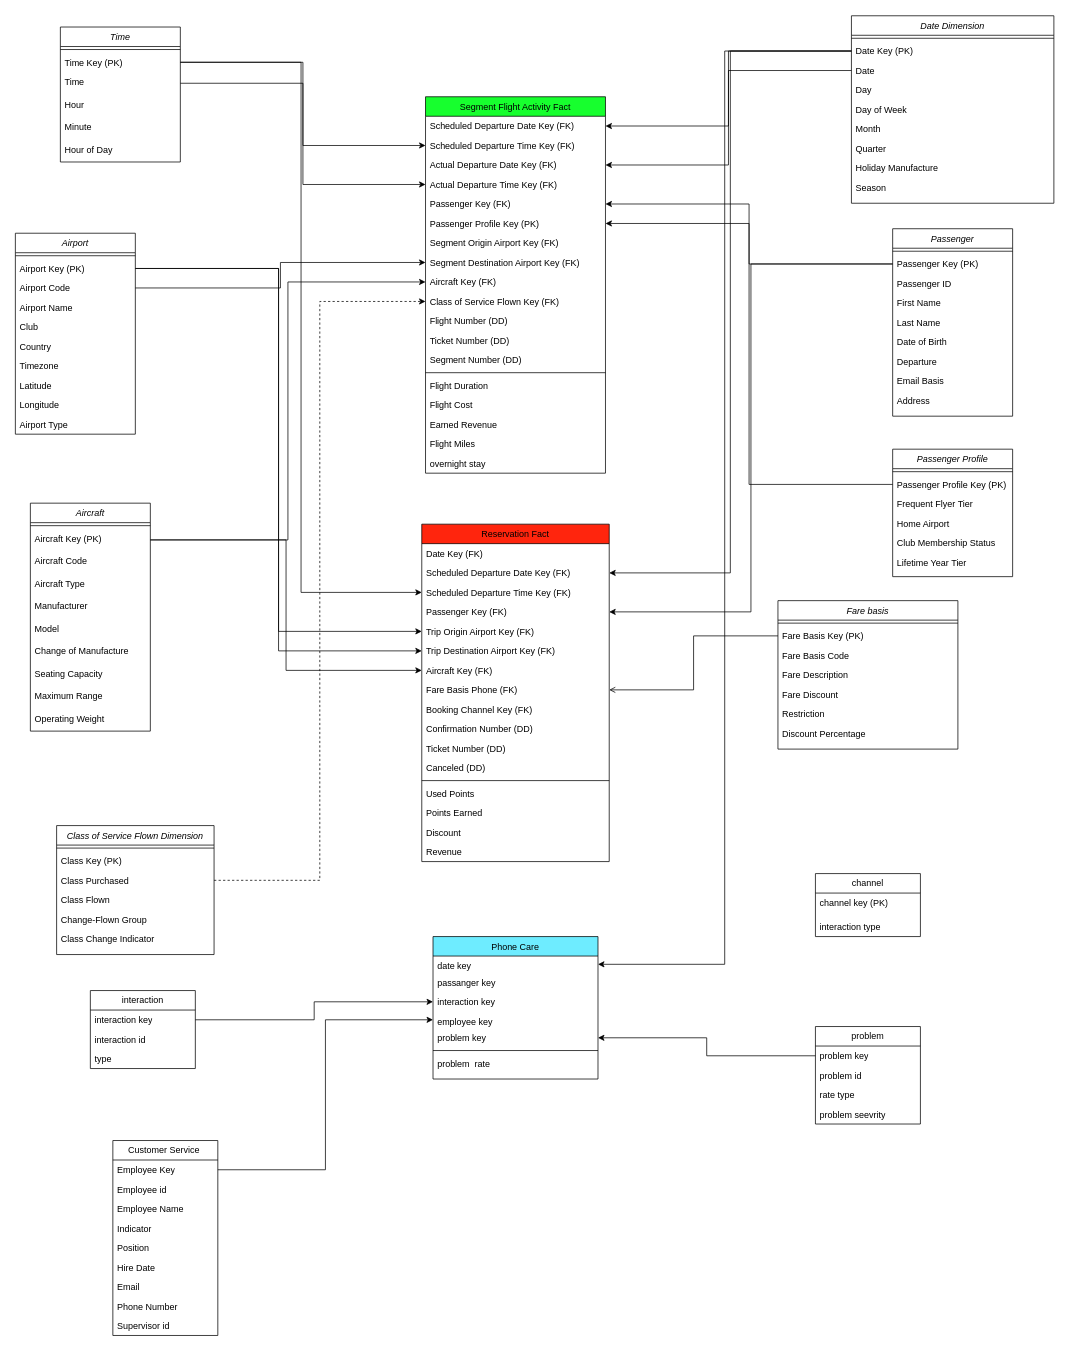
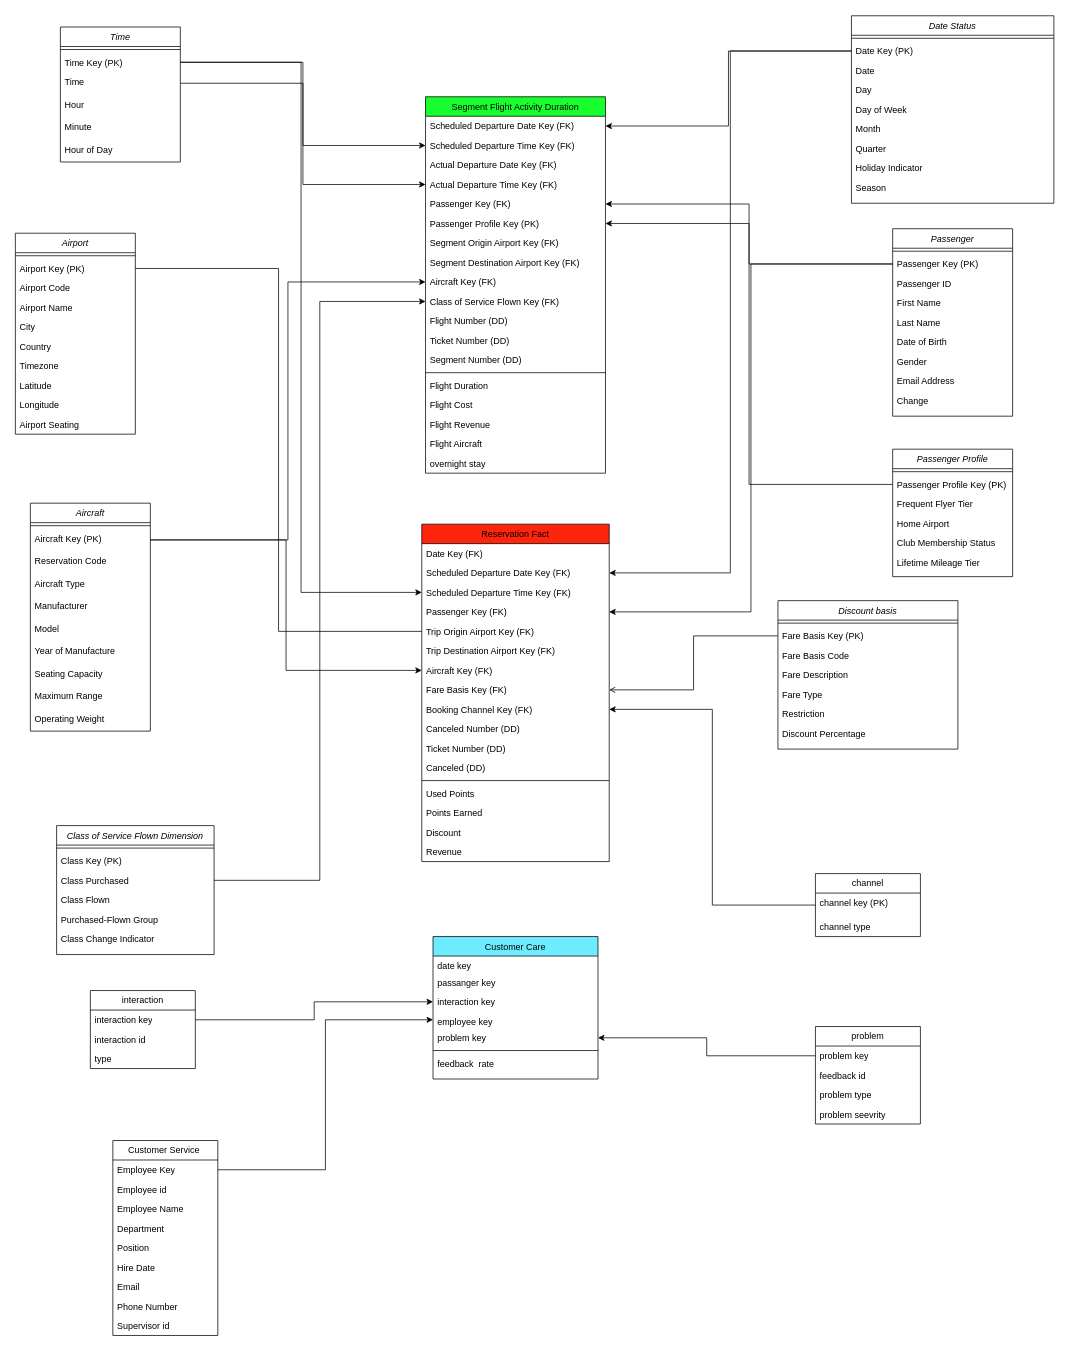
- <mxCell id="59" value="Date Dimension" style="swimlane;fontStyle=2;align=center;verticalAlign=top;childLayout=stackLayout;horizontal=1;startSize=26;horizontalStack=0;resizeParent=1;resizeLast=0;collapsible=1;marginBottom=0;rounded=0;shadow=0;strokeWidth=1;" parent="1" vertex="1"><mxGeometry x="1135" y="20" width="270" height="250" as="geometry"><mxRectangle x="230" y="140" width="160" height="26" as="alternateBounds" /></mxGeometry></mxCell>
+ <mxCell id="59" value="Date Status" style="swimlane;fontStyle=2;align=center;verticalAlign=top;childLayout=stackLayout;horizontal=1;startSize=26;horizontalStack=0;resizeParent=1;resizeLast=0;collapsible=1;marginBottom=0;rounded=0;shadow=0;strokeWidth=1;" parent="1" vertex="1"><mxGeometry x="1135" y="20" width="270" height="250" as="geometry"><mxRectangle x="230" y="140" width="160" height="26" as="alternateBounds" /></mxGeometry></mxCell>
- <mxCell id="89" style="edgeStyle=orthogonalEdgeStyle;rounded=0;orthogonalLoop=1;jettySize=auto;html=1;exitX=0;exitY=0.5;exitDx=0;exitDy=0;entryX=1;entryY=0.5;entryDx=0;entryDy=0;" parent="1" source="62" target="5" edge="1"><mxGeometry relative="1" as="geometry" /></mxCell>
- <mxCell id="2" value="Segment Flight Activity Fact" style="swimlane;fontStyle=0;align=center;verticalAlign=top;childLayout=stackLayout;horizontal=1;startSize=26;horizontalStack=0;resizeParent=1;resizeLast=0;collapsible=1;marginBottom=0;rounded=0;shadow=0;strokeWidth=1;fillColor=#17FF2E;" parent="1" vertex="1"><mxGeometry x="567" y="128" width="240" height="502" as="geometry"><mxRectangle x="550" y="140" width="160" height="26" as="alternateBounds" /></mxGeometry></mxCell>
+ <mxCell id="2" value="Segment Flight Activity Duration" style="swimlane;fontStyle=0;align=center;verticalAlign=top;childLayout=stackLayout;horizontal=1;startSize=26;horizontalStack=0;resizeParent=1;resizeLast=0;collapsible=1;marginBottom=0;rounded=0;shadow=0;strokeWidth=1;fillColor=#17FF2E;" parent="1" vertex="1"><mxGeometry x="567" y="128" width="240" height="502" as="geometry"><mxRectangle x="550" y="140" width="160" height="26" as="alternateBounds" /></mxGeometry></mxCell>
- <mxCell id="67" value="Holiday Manufacture&#10;" style="text;align=left;verticalAlign=top;spacingLeft=4;spacingRight=4;overflow=hidden;rotatable=0;points=[[0,0.5],[1,0.5]];portConstraint=eastwest;rounded=0;shadow=0;html=0;" parent="59" vertex="1"><mxGeometry y="190" width="270" height="26" as="geometry" /></mxCell>
+ <mxCell id="67" value="Holiday Indicator&#10;" style="text;align=left;verticalAlign=top;spacingLeft=4;spacingRight=4;overflow=hidden;rotatable=0;points=[[0,0.5],[1,0.5]];portConstraint=eastwest;rounded=0;shadow=0;html=0;" parent="59" vertex="1"><mxGeometry y="190" width="270" height="26" as="geometry" /></mxCell>
- <mxCell id="91" style="edgeStyle=orthogonalEdgeStyle;rounded=0;orthogonalLoop=1;jettySize=auto;html=1;exitX=1;exitY=0.5;exitDx=0;exitDy=0;entryX=0;entryY=0.5;entryDx=0;entryDy=0;" parent="1" source="32" target="10" edge="1"><mxGeometry relative="1" as="geometry" /></mxCell>
- <mxCell id="34" value="Club&#10;" style="text;align=left;verticalAlign=top;spacingLeft=4;spacingRight=4;overflow=hidden;rotatable=0;points=[[0,0.5],[1,0.5]];portConstraint=eastwest;rounded=0;shadow=0;html=0;" parent="29" vertex="1"><mxGeometry y="112" width="160" height="26" as="geometry" /></mxCell>
+ <mxCell id="34" value="City&#10;" style="text;align=left;verticalAlign=top;spacingLeft=4;spacingRight=4;overflow=hidden;rotatable=0;points=[[0,0.5],[1,0.5]];portConstraint=eastwest;rounded=0;shadow=0;html=0;" parent="29" vertex="1"><mxGeometry y="112" width="160" height="26" as="geometry" /></mxCell>
- <mxCell id="76" value="Departure&#10;" style="text;align=left;verticalAlign=top;spacingLeft=4;spacingRight=4;overflow=hidden;rotatable=0;points=[[0,0.5],[1,0.5]];portConstraint=eastwest;rounded=0;shadow=0;html=0;" parent="69" vertex="1"><mxGeometry y="164" width="160" height="26" as="geometry" /></mxCell>
+ <mxCell id="76" value="Gender&#10;" style="text;align=left;verticalAlign=top;spacingLeft=4;spacingRight=4;overflow=hidden;rotatable=0;points=[[0,0.5],[1,0.5]];portConstraint=eastwest;rounded=0;shadow=0;html=0;" parent="69" vertex="1"><mxGeometry y="164" width="160" height="26" as="geometry" /></mxCell>
- <mxCell id="77" value="Email Basis&#10;" style="text;align=left;verticalAlign=top;spacingLeft=4;spacingRight=4;overflow=hidden;rotatable=0;points=[[0,0.5],[1,0.5]];portConstraint=eastwest;rounded=0;shadow=0;html=0;" parent="69" vertex="1"><mxGeometry y="190" width="160" height="26" as="geometry" /></mxCell>
+ <mxCell id="77" value="Email Address&#10;" style="text;align=left;verticalAlign=top;spacingLeft=4;spacingRight=4;overflow=hidden;rotatable=0;points=[[0,0.5],[1,0.5]];portConstraint=eastwest;rounded=0;shadow=0;html=0;" parent="69" vertex="1"><mxGeometry y="190" width="160" height="26" as="geometry" /></mxCell>
- <mxCell id="78" value="Address&#10;" style="text;align=left;verticalAlign=top;spacingLeft=4;spacingRight=4;overflow=hidden;rotatable=0;points=[[0,0.5],[1,0.5]];portConstraint=eastwest;rounded=0;shadow=0;html=0;" parent="69" vertex="1"><mxGeometry y="216" width="160" height="26" as="geometry" /></mxCell>
+ <mxCell id="78" value="Change&#10;" style="text;align=left;verticalAlign=top;spacingLeft=4;spacingRight=4;overflow=hidden;rotatable=0;points=[[0,0.5],[1,0.5]];portConstraint=eastwest;rounded=0;shadow=0;html=0;" parent="69" vertex="1"><mxGeometry y="216" width="160" height="26" as="geometry" /></mxCell>
- <mxCell id="39" value="Airport Type&#10;" style="text;align=left;verticalAlign=top;spacingLeft=4;spacingRight=4;overflow=hidden;rotatable=0;points=[[0,0.5],[1,0.5]];portConstraint=eastwest;rounded=0;shadow=0;html=0;" parent="29" vertex="1"><mxGeometry y="242" width="160" height="26" as="geometry" /></mxCell>
+ <mxCell id="39" value="Airport Seating&#10;" style="text;align=left;verticalAlign=top;spacingLeft=4;spacingRight=4;overflow=hidden;rotatable=0;points=[[0,0.5],[1,0.5]];portConstraint=eastwest;rounded=0;shadow=0;html=0;" parent="29" vertex="1"><mxGeometry y="242" width="160" height="26" as="geometry" /></mxCell>
- <mxCell id="19" value="Earned Revenue&#10;" style="text;align=left;verticalAlign=top;spacingLeft=4;spacingRight=4;overflow=hidden;rotatable=0;points=[[0,0.5],[1,0.5]];portConstraint=eastwest;rounded=0;shadow=0;html=0;" parent="2" vertex="1"><mxGeometry y="424" width="240" height="26" as="geometry" /></mxCell>
+ <mxCell id="19" value="Flight Revenue&#10;" style="text;align=left;verticalAlign=top;spacingLeft=4;spacingRight=4;overflow=hidden;rotatable=0;points=[[0,0.5],[1,0.5]];portConstraint=eastwest;rounded=0;shadow=0;html=0;" parent="2" vertex="1"><mxGeometry y="424" width="240" height="26" as="geometry" /></mxCell>
- <mxCell id="20" value="Flight Miles&#10;" style="text;align=left;verticalAlign=top;spacingLeft=4;spacingRight=4;overflow=hidden;rotatable=0;points=[[0,0.5],[1,0.5]];portConstraint=eastwest;rounded=0;shadow=0;html=0;" parent="2" vertex="1"><mxGeometry y="450" width="240" height="26" as="geometry" /></mxCell>
+ <mxCell id="20" value="Flight Aircraft&#10;" style="text;align=left;verticalAlign=top;spacingLeft=4;spacingRight=4;overflow=hidden;rotatable=0;points=[[0,0.5],[1,0.5]];portConstraint=eastwest;rounded=0;shadow=0;html=0;" parent="2" vertex="1"><mxGeometry y="450" width="240" height="26" as="geometry" /></mxCell>
- <mxCell id="43" value="Aircraft Code&#10;" style="text;align=left;verticalAlign=top;spacingLeft=4;spacingRight=4;overflow=hidden;rotatable=0;points=[[0,0.5],[1,0.5]];portConstraint=eastwest;rounded=0;shadow=0;html=0;" parent="40" vertex="1"><mxGeometry y="64" width="160" height="30" as="geometry" /></mxCell>
+ <mxCell id="43" value="Reservation Code&#10;" style="text;align=left;verticalAlign=top;spacingLeft=4;spacingRight=4;overflow=hidden;rotatable=0;points=[[0,0.5],[1,0.5]];portConstraint=eastwest;rounded=0;shadow=0;html=0;" parent="40" vertex="1"><mxGeometry y="64" width="160" height="30" as="geometry" /></mxCell>
- <mxCell id="100" value="Lifetime Year Tier" style="text;align=left;verticalAlign=top;spacingLeft=4;spacingRight=4;overflow=hidden;rotatable=0;points=[[0,0.5],[1,0.5]];portConstraint=eastwest;rounded=0;shadow=0;html=0;" parent="94" vertex="1"><mxGeometry y="138" width="160" height="26" as="geometry" /></mxCell>
+ <mxCell id="100" value="Lifetime Mileage Tier" style="text;align=left;verticalAlign=top;spacingLeft=4;spacingRight=4;overflow=hidden;rotatable=0;points=[[0,0.5],[1,0.5]];portConstraint=eastwest;rounded=0;shadow=0;html=0;" parent="94" vertex="1"><mxGeometry y="138" width="160" height="26" as="geometry" /></mxCell>
- <mxCell id="150" style="edgeStyle=orthogonalEdgeStyle;rounded=0;orthogonalLoop=1;jettySize=auto;html=1;exitX=0;exitY=0.5;exitDx=0;exitDy=0;" parent="1" source="61" target="155" edge="1"><mxGeometry relative="1" as="geometry" /></mxCell>
- <mxCell id="93" style="edgeStyle=orthogonalEdgeStyle;rounded=0;orthogonalLoop=1;jettySize=auto;html=1;exitX=1;exitY=0.5;exitDx=0;exitDy=0;entryX=0;entryY=0.5;entryDx=0;entryDy=0;dashed=1;" parent="1" source="82" target="12" edge="1"><mxGeometry relative="1" as="geometry" /></mxCell>
+ <mxCell id="93" style="edgeStyle=orthogonalEdgeStyle;rounded=0;orthogonalLoop=1;jettySize=auto;html=1;exitX=1;exitY=0.5;exitDx=0;exitDy=0;entryX=0;entryY=0.5;entryDx=0;entryDy=0;" parent="1" source="82" target="12" edge="1"><mxGeometry relative="1" as="geometry" /></mxCell>
- <mxCell id="51" value="Fare basis" style="swimlane;fontStyle=2;align=center;verticalAlign=top;childLayout=stackLayout;horizontal=1;startSize=26;horizontalStack=0;resizeParent=1;resizeLast=0;collapsible=1;marginBottom=0;rounded=0;shadow=0;strokeWidth=1;" parent="1" vertex="1"><mxGeometry x="1037" y="800" width="240" height="198" as="geometry"><mxRectangle x="230" y="140" width="160" height="26" as="alternateBounds" /></mxGeometry></mxCell>
+ <mxCell id="51" value="Discount basis" style="swimlane;fontStyle=2;align=center;verticalAlign=top;childLayout=stackLayout;horizontal=1;startSize=26;horizontalStack=0;resizeParent=1;resizeLast=0;collapsible=1;marginBottom=0;rounded=0;shadow=0;strokeWidth=1;" parent="1" vertex="1"><mxGeometry x="1037" y="800" width="240" height="198" as="geometry"><mxRectangle x="230" y="140" width="160" height="26" as="alternateBounds" /></mxGeometry></mxCell>
- <mxCell id="126" style="edgeStyle=orthogonalEdgeStyle;rounded=0;orthogonalLoop=1;jettySize=auto;html=1;exitX=1;exitY=0.5;exitDx=0;exitDy=0;entryX=0;entryY=0.5;entryDx=0;entryDy=0;" parent="1" source="31" target="107" edge="1"><mxGeometry relative="1" as="geometry" /></mxCell>
+ <mxCell id="126" style="edgeStyle=orthogonalEdgeStyle;rounded=0;orthogonalLoop=1;jettySize=auto;html=1;exitX=1;exitY=0.5;exitDx=0;exitDy=0;entryX=0;entryY=0.5;entryDx=0;entryDy=0;endArrow=none;" parent="1" source="31" target="107" edge="1"><mxGeometry relative="1" as="geometry" /></mxCell>
- <mxCell id="127" style="edgeStyle=orthogonalEdgeStyle;rounded=0;orthogonalLoop=1;jettySize=auto;html=1;exitX=1;exitY=0.5;exitDx=0;exitDy=0;entryX=0;entryY=0.5;entryDx=0;entryDy=0;" parent="1" source="31" target="108" edge="1"><mxGeometry relative="1" as="geometry" /></mxCell>
- <mxCell id="47" value="Change of Manufacture&#10;" style="text;align=left;verticalAlign=top;spacingLeft=4;spacingRight=4;overflow=hidden;rotatable=0;points=[[0,0.5],[1,0.5]];portConstraint=eastwest;rounded=0;shadow=0;html=0;" parent="40" vertex="1"><mxGeometry y="184" width="160" height="30" as="geometry" /></mxCell>
+ <mxCell id="47" value="Year of Manufacture&#10;" style="text;align=left;verticalAlign=top;spacingLeft=4;spacingRight=4;overflow=hidden;rotatable=0;points=[[0,0.5],[1,0.5]];portConstraint=eastwest;rounded=0;shadow=0;html=0;" parent="40" vertex="1"><mxGeometry y="184" width="160" height="30" as="geometry" /></mxCell>
- <mxCell id="110" value="Fare Basis Phone (FK) &#10;" style="text;align=left;verticalAlign=top;spacingLeft=4;spacingRight=4;overflow=hidden;rotatable=0;points=[[0,0.5],[1,0.5]];portConstraint=eastwest;rounded=0;shadow=0;html=0;" parent="102" vertex="1"><mxGeometry y="208" width="250" height="26" as="geometry" /></mxCell>
+ <mxCell id="110" value="Fare Basis Key (FK) &#10;" style="text;align=left;verticalAlign=top;spacingLeft=4;spacingRight=4;overflow=hidden;rotatable=0;points=[[0,0.5],[1,0.5]];portConstraint=eastwest;rounded=0;shadow=0;html=0;" parent="102" vertex="1"><mxGeometry y="208" width="250" height="26" as="geometry" /></mxCell>
- <mxCell id="56" value="Fare Discount&#10;" style="text;align=left;verticalAlign=top;spacingLeft=4;spacingRight=4;overflow=hidden;rotatable=0;points=[[0,0.5],[1,0.5]];portConstraint=eastwest;rounded=0;shadow=0;html=0;" parent="51" vertex="1"><mxGeometry y="112" width="240" height="26" as="geometry" /></mxCell>
+ <mxCell id="56" value="Fare Type&#10;" style="text;align=left;verticalAlign=top;spacingLeft=4;spacingRight=4;overflow=hidden;rotatable=0;points=[[0,0.5],[1,0.5]];portConstraint=eastwest;rounded=0;shadow=0;html=0;" parent="51" vertex="1"><mxGeometry y="112" width="240" height="26" as="geometry" /></mxCell>
- <mxCell id="112" value="Confirmation Number (DD) &#10;" style="text;align=left;verticalAlign=top;spacingLeft=4;spacingRight=4;overflow=hidden;rotatable=0;points=[[0,0.5],[1,0.5]];portConstraint=eastwest;rounded=0;shadow=0;html=0;" parent="102" vertex="1"><mxGeometry y="260" width="250" height="26" as="geometry" /></mxCell>
+ <mxCell id="112" value="Canceled Number (DD) &#10;" style="text;align=left;verticalAlign=top;spacingLeft=4;spacingRight=4;overflow=hidden;rotatable=0;points=[[0,0.5],[1,0.5]];portConstraint=eastwest;rounded=0;shadow=0;html=0;" parent="102" vertex="1"><mxGeometry y="260" width="250" height="26" as="geometry" /></mxCell>
+ <mxCell id="130" style="edgeStyle=orthogonalEdgeStyle;rounded=0;orthogonalLoop=1;jettySize=auto;html=1;exitX=0;exitY=0.5;exitDx=0;exitDy=0;entryX=1;entryY=0.5;entryDx=0;entryDy=0;" parent="1" source="121" target="111" edge="1"><mxGeometry relative="1" as="geometry" /></mxCell>
- <mxCell id="84" value="Change-Flown Group" style="text;align=left;verticalAlign=top;spacingLeft=4;spacingRight=4;overflow=hidden;rotatable=0;points=[[0,0.5],[1,0.5]];portConstraint=eastwest;rounded=0;shadow=0;html=0;" parent="79" vertex="1"><mxGeometry y="112" width="210" height="26" as="geometry" /></mxCell>
+ <mxCell id="84" value="Purchased-Flown Group" style="text;align=left;verticalAlign=top;spacingLeft=4;spacingRight=4;overflow=hidden;rotatable=0;points=[[0,0.5],[1,0.5]];portConstraint=eastwest;rounded=0;shadow=0;html=0;" parent="79" vertex="1"><mxGeometry y="112" width="210" height="26" as="geometry" /></mxCell>
- <mxCell id="122" value="interaction type" style="text;strokeColor=none;fillColor=none;align=left;verticalAlign=top;spacingLeft=4;spacingRight=4;overflow=hidden;rotatable=0;points=[[0,0.5],[1,0.5]];portConstraint=eastwest;whiteSpace=wrap;html=1;" parent="120" vertex="1"><mxGeometry y="58" width="140" height="26" as="geometry" /></mxCell>
+ <mxCell id="122" value="channel type" style="text;strokeColor=none;fillColor=none;align=left;verticalAlign=top;spacingLeft=4;spacingRight=4;overflow=hidden;rotatable=0;points=[[0,0.5],[1,0.5]];portConstraint=eastwest;whiteSpace=wrap;html=1;" parent="120" vertex="1"><mxGeometry y="58" width="140" height="26" as="geometry" /></mxCell>
- <mxCell id="154" value="Phone Care" style="swimlane;fontStyle=0;align=center;verticalAlign=top;childLayout=stackLayout;horizontal=1;startSize=26;horizontalStack=0;resizeParent=1;resizeLast=0;collapsible=1;marginBottom=0;rounded=0;shadow=0;strokeWidth=1;fillColor=#6EECFF;" parent="1" vertex="1"><mxGeometry x="577" y="1248" width="220" height="190" as="geometry"><mxRectangle x="550" y="140" width="160" height="26" as="alternateBounds" /></mxGeometry></mxCell>
+ <mxCell id="154" value="Customer Care" style="swimlane;fontStyle=0;align=center;verticalAlign=top;childLayout=stackLayout;horizontal=1;startSize=26;horizontalStack=0;resizeParent=1;resizeLast=0;collapsible=1;marginBottom=0;rounded=0;shadow=0;strokeWidth=1;fillColor=#6EECFF;" parent="1" vertex="1"><mxGeometry x="577" y="1248" width="220" height="190" as="geometry"><mxRectangle x="550" y="140" width="160" height="26" as="alternateBounds" /></mxGeometry></mxCell>
- <mxCell id="161" value="problem  rate" style="text;align=left;verticalAlign=top;spacingLeft=4;spacingRight=4;overflow=hidden;rotatable=0;points=[[0,0.5],[1,0.5]];portConstraint=eastwest;" parent="154" vertex="1"><mxGeometry y="156" width="220" height="26" as="geometry" /></mxCell>
+ <mxCell id="161" value="feedback  rate" style="text;align=left;verticalAlign=top;spacingLeft=4;spacingRight=4;overflow=hidden;rotatable=0;points=[[0,0.5],[1,0.5]];portConstraint=eastwest;" parent="154" vertex="1"><mxGeometry y="156" width="220" height="26" as="geometry" /></mxCell>
- <mxCell id="143" value="problem id" style="text;strokeColor=none;fillColor=none;align=left;verticalAlign=top;spacingLeft=4;spacingRight=4;overflow=hidden;rotatable=0;points=[[0,0.5],[1,0.5]];portConstraint=eastwest;whiteSpace=wrap;html=1;" parent="141" vertex="1"><mxGeometry y="52" width="140" height="26" as="geometry" /></mxCell>
+ <mxCell id="143" value="feedback id" style="text;strokeColor=none;fillColor=none;align=left;verticalAlign=top;spacingLeft=4;spacingRight=4;overflow=hidden;rotatable=0;points=[[0,0.5],[1,0.5]];portConstraint=eastwest;whiteSpace=wrap;html=1;" parent="141" vertex="1"><mxGeometry y="52" width="140" height="26" as="geometry" /></mxCell>
- <mxCell id="144" value="rate type" style="text;strokeColor=none;fillColor=none;align=left;verticalAlign=top;spacingLeft=4;spacingRight=4;overflow=hidden;rotatable=0;points=[[0,0.5],[1,0.5]];portConstraint=eastwest;whiteSpace=wrap;html=1;" parent="141" vertex="1"><mxGeometry y="78" width="140" height="26" as="geometry" /></mxCell>
+ <mxCell id="144" value="problem type" style="text;strokeColor=none;fillColor=none;align=left;verticalAlign=top;spacingLeft=4;spacingRight=4;overflow=hidden;rotatable=0;points=[[0,0.5],[1,0.5]];portConstraint=eastwest;whiteSpace=wrap;html=1;" parent="141" vertex="1"><mxGeometry y="78" width="140" height="26" as="geometry" /></mxCell>
- <mxCell id="135" value="Indicator" style="text;strokeColor=none;fillColor=none;align=left;verticalAlign=top;spacingLeft=4;spacingRight=4;overflow=hidden;rotatable=0;points=[[0,0.5],[1,0.5]];portConstraint=eastwest;whiteSpace=wrap;html=1;" parent="131" vertex="1"><mxGeometry y="104" width="140" height="26" as="geometry" /></mxCell>
+ <mxCell id="135" value="Department" style="text;strokeColor=none;fillColor=none;align=left;verticalAlign=top;spacingLeft=4;spacingRight=4;overflow=hidden;rotatable=0;points=[[0,0.5],[1,0.5]];portConstraint=eastwest;whiteSpace=wrap;html=1;" parent="131" vertex="1"><mxGeometry y="104" width="140" height="26" as="geometry" /></mxCell>
